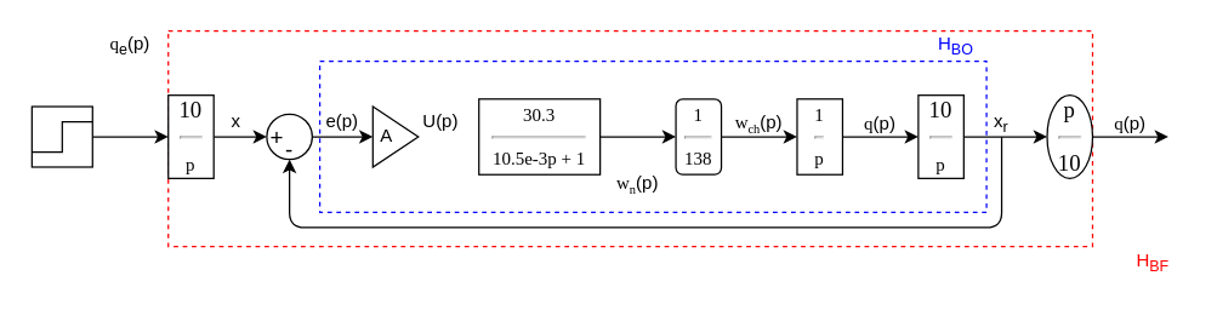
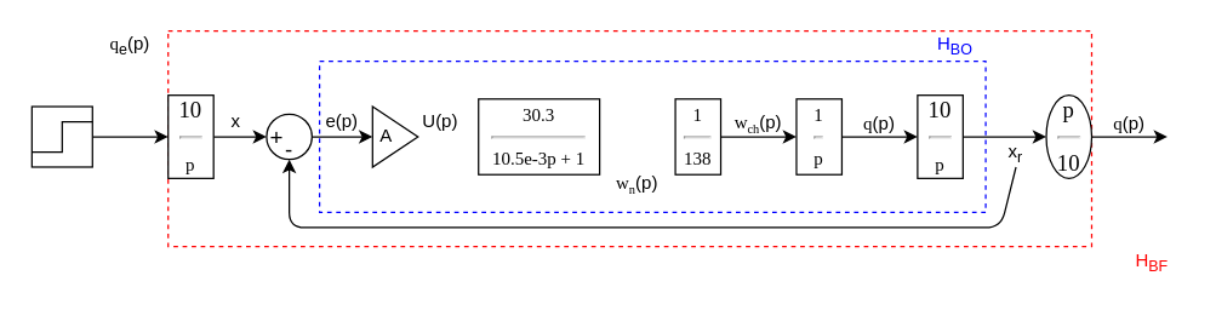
- <mxCell id="13" value="&lt;span style=&quot;font-size: 12px&quot;&gt;x&lt;sub&gt;r&lt;/sub&gt;&lt;/span&gt;" style="text;html=1;strokeColor=none;fillColor=none;align=center;verticalAlign=middle;whiteSpace=wrap;rounded=0;fontSize=15;" vertex="1" parent="1"><mxGeometry x="650" y="70" width="20" height="20" as="geometry" /></mxCell>
+ <mxCell id="13" value="&lt;span style=&quot;font-size: 12px&quot;&gt;x&lt;sub&gt;r&lt;/sub&gt;&lt;/span&gt;" style="text;html=1;strokeColor=none;fillColor=none;align=center;verticalAlign=middle;whiteSpace=wrap;rounded=0;fontSize=15;" vertex="1" parent="1"><mxGeometry x="660" y="90" width="20" height="20" as="geometry" /></mxCell>
- <mxCell id="26" value="" style="endArrow=classic;html=1;fontSize=15;exitX=1;exitY=0.5;exitDx=0;exitDy=0;entryX=0;entryY=0.5;entryDx=0;entryDy=0;endFill=1;" edge="1" parent="1" source="24" target="25"><mxGeometry width="50" height="50" relative="1" as="geometry"><mxPoint x="395" y="90" as="sourcePoint" /><mxPoint x="545" y="90" as="targetPoint" /></mxGeometry></mxCell>
- <mxCell id="25" value="1&lt;hr&gt;138" style="whiteSpace=wrap;html=1;fontSize=12;gradientColor=none;verticalAlign=middle;fontFamily=Times New Roman;rounded=1;" vertex="1" parent="1"><mxGeometry x="445" y="65" width="30" height="50" as="geometry" /></mxCell>
+ <mxCell id="25" value="1&lt;hr&gt;138" style="rounded=0;whiteSpace=wrap;html=1;fontSize=12;gradientColor=none;verticalAlign=middle;fontFamily=Times New Roman;" vertex="1" parent="1"><mxGeometry x="445" y="65" width="30" height="50" as="geometry" /></mxCell>
